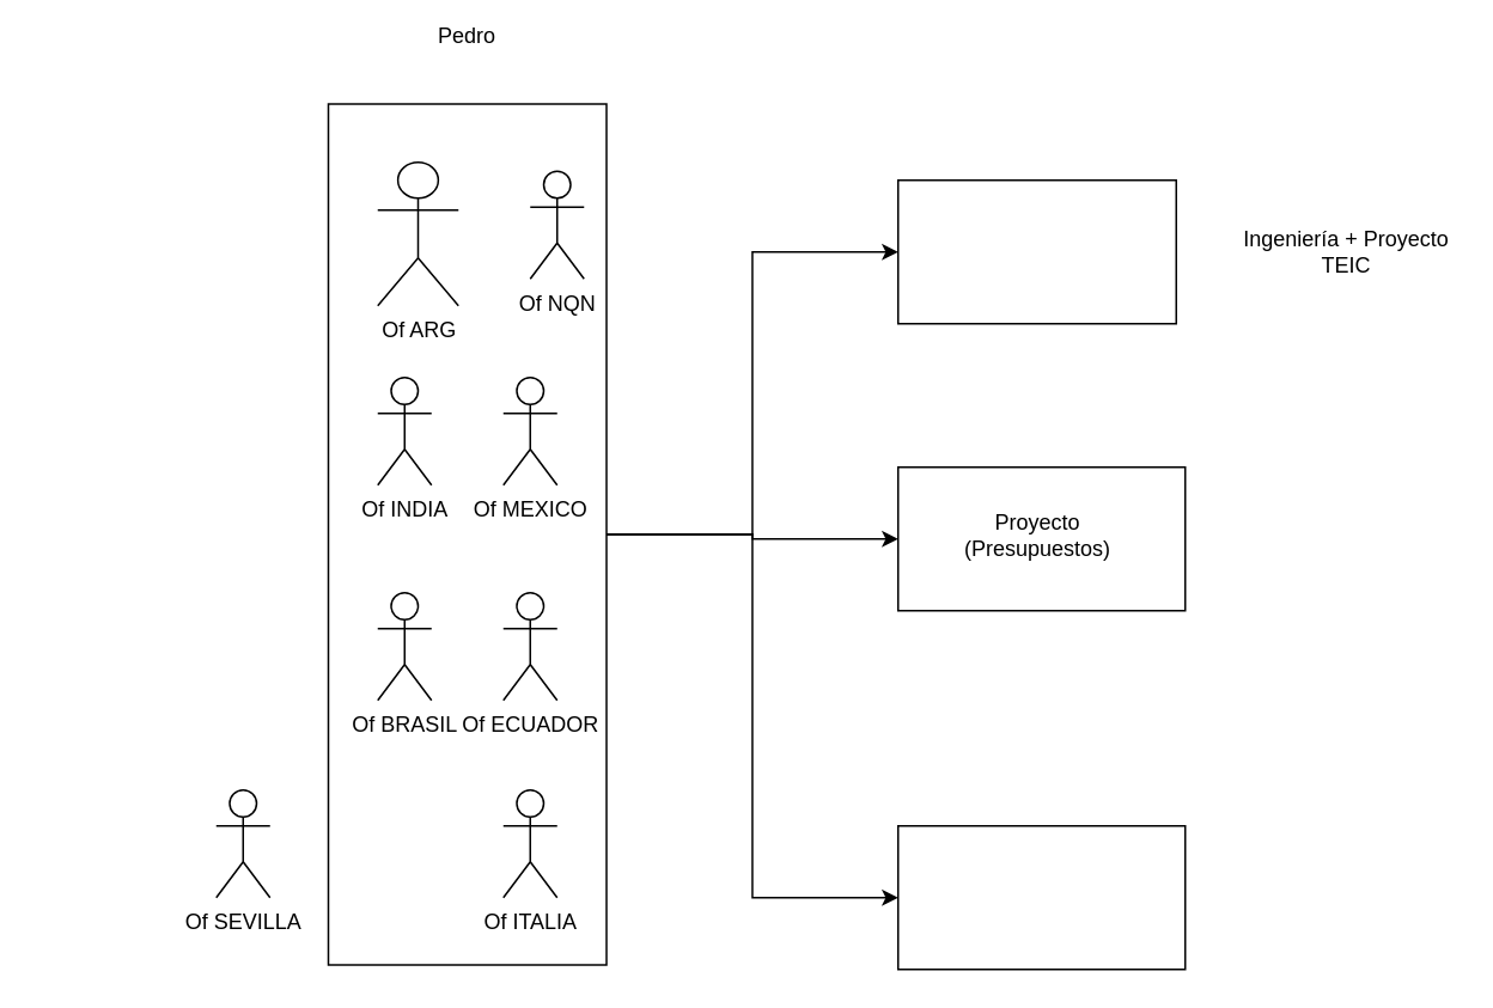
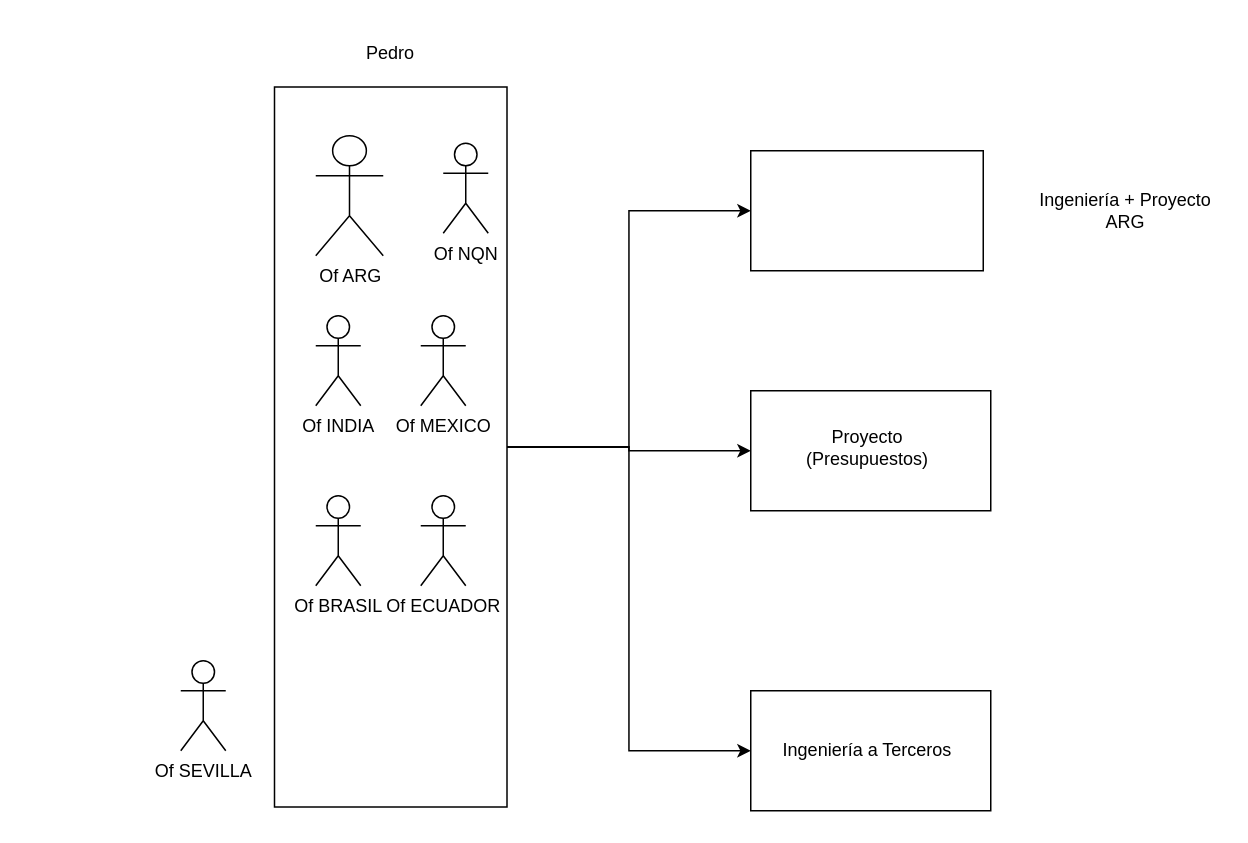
- <mxCell id="4" value="Pedro" style="text;html=1;align=center;verticalAlign=middle;whiteSpace=wrap;rounded=0;" vertex="1" parent="1"><mxGeometry x="230" y="5" width="60" height="30" as="geometry" /></mxCell>
+ <mxCell id="4" value="Pedro" style="text;html=1;align=center;verticalAlign=middle;whiteSpace=wrap;rounded=0;" vertex="1" parent="1"><mxGeometry x="230" y="20" width="60" height="30" as="geometry" /></mxCell>
- <mxCell id="17" value="Ingeniería + Proyecto TEIC" style="text;html=1;align=center;verticalAlign=middle;whiteSpace=wrap;rounded=0;" vertex="1" parent="1"><mxGeometry x="690" y="115" width="120" height="50" as="geometry" /></mxCell>
+ <mxCell id="17" value="Ingeniería + Proyecto ARG" style="text;html=1;align=center;verticalAlign=middle;whiteSpace=wrap;rounded=0;" vertex="1" parent="1"><mxGeometry x="690" y="115" width="120" height="50" as="geometry" /></mxCell>
- <mxCell id="10" value="Of ITALIA" style="shape=umlActor;verticalLabelPosition=bottom;verticalAlign=top;html=1;outlineConnect=0;" vertex="1" parent="1"><mxGeometry x="280" y="440" width="30" height="60" as="geometry" /></mxCell>
+ <mxCell id="16" value="Ingeniería a Terceros" style="text;html=1;align=center;verticalAlign=middle;whiteSpace=wrap;rounded=0;" vertex="1" parent="1"><mxGeometry x="517.5" y="475" width="120" height="50" as="geometry" /></mxCell>
